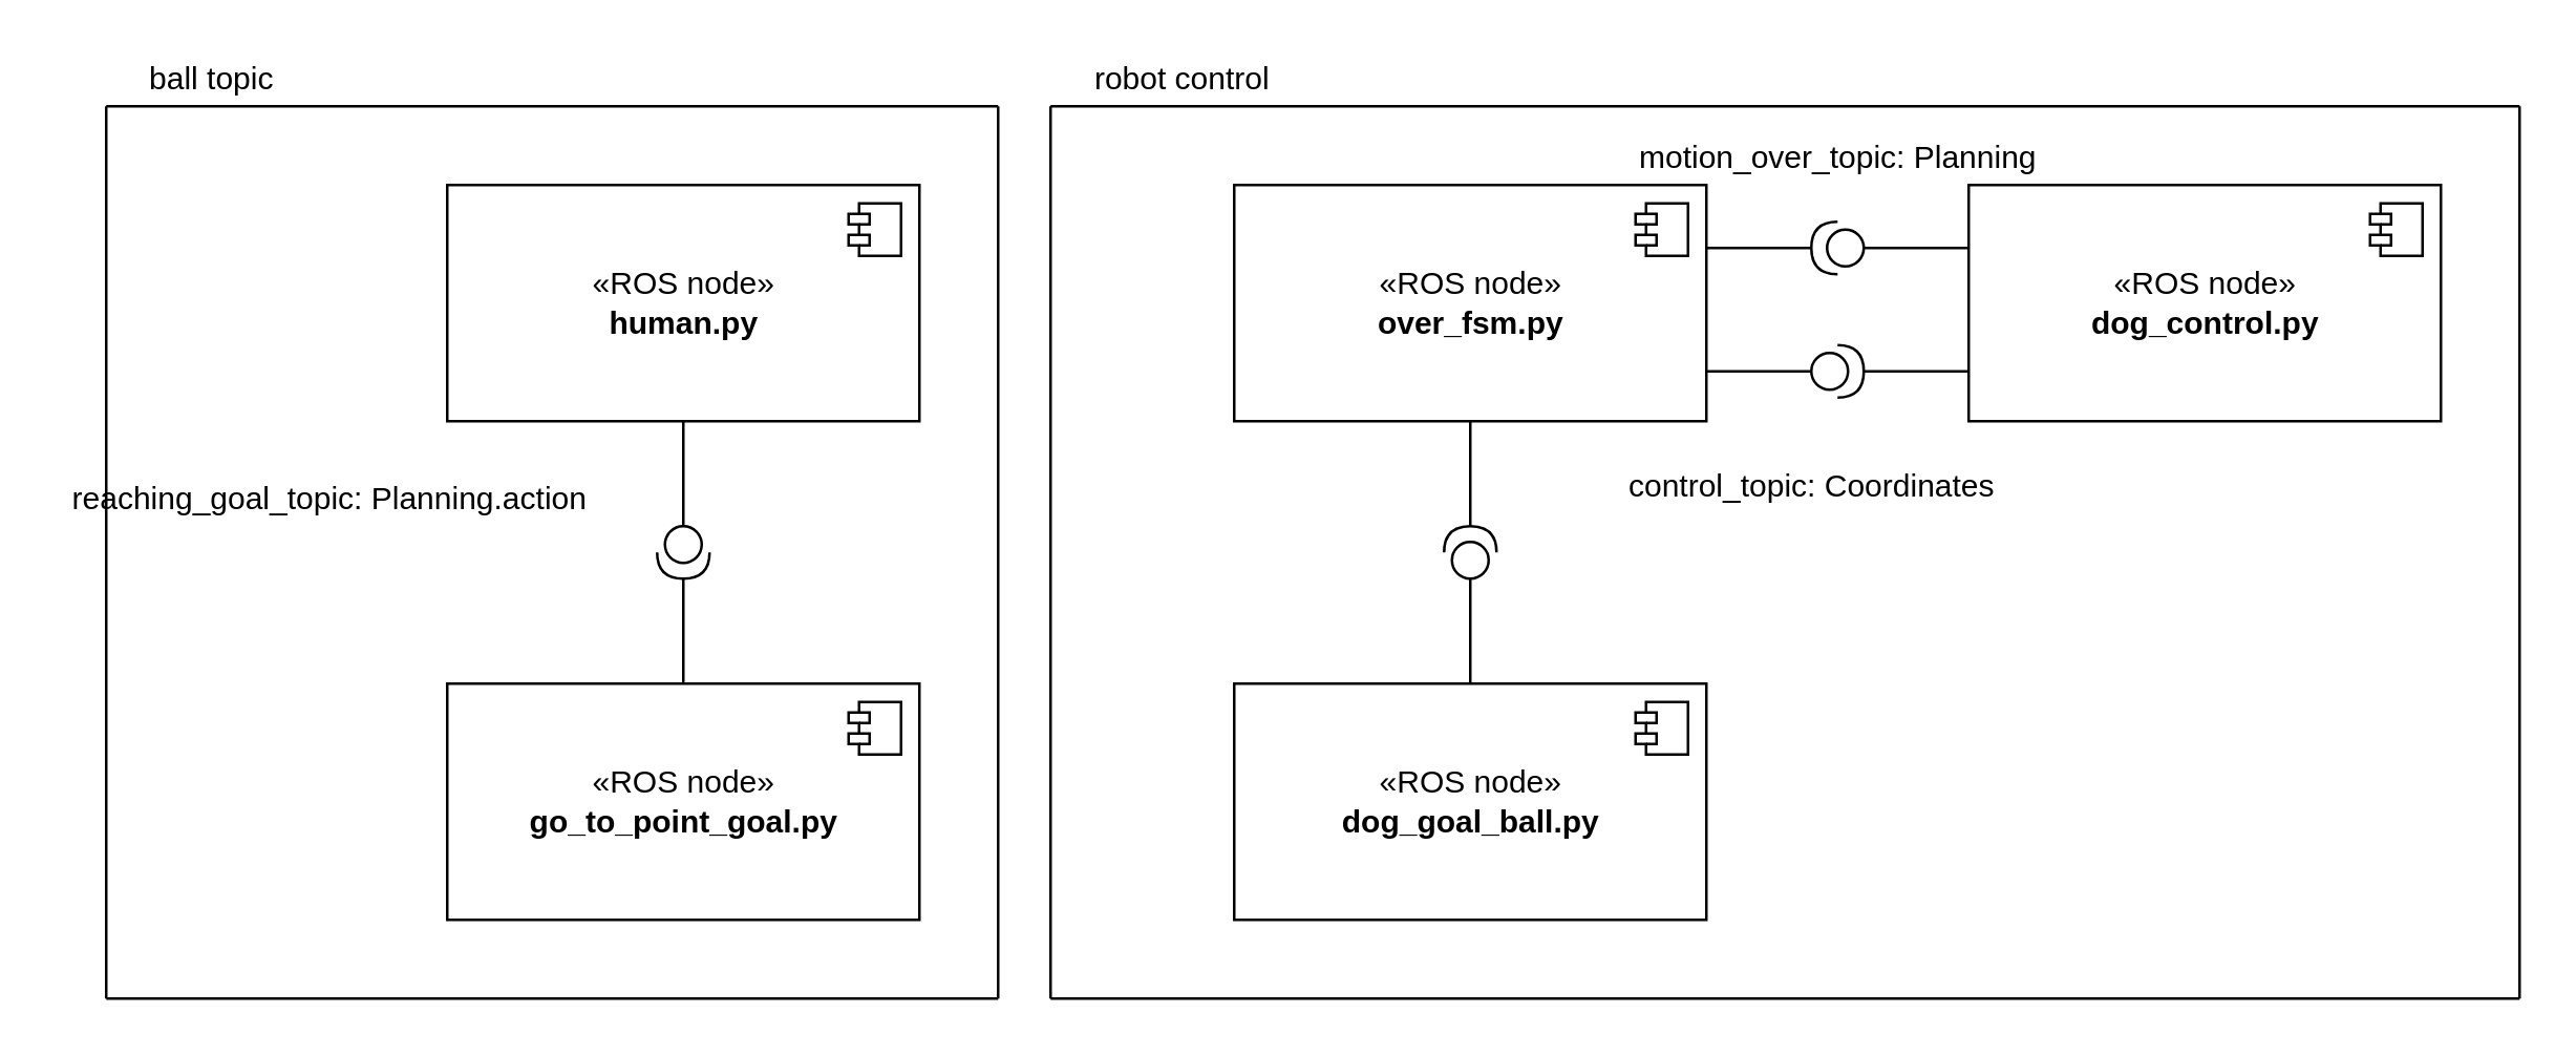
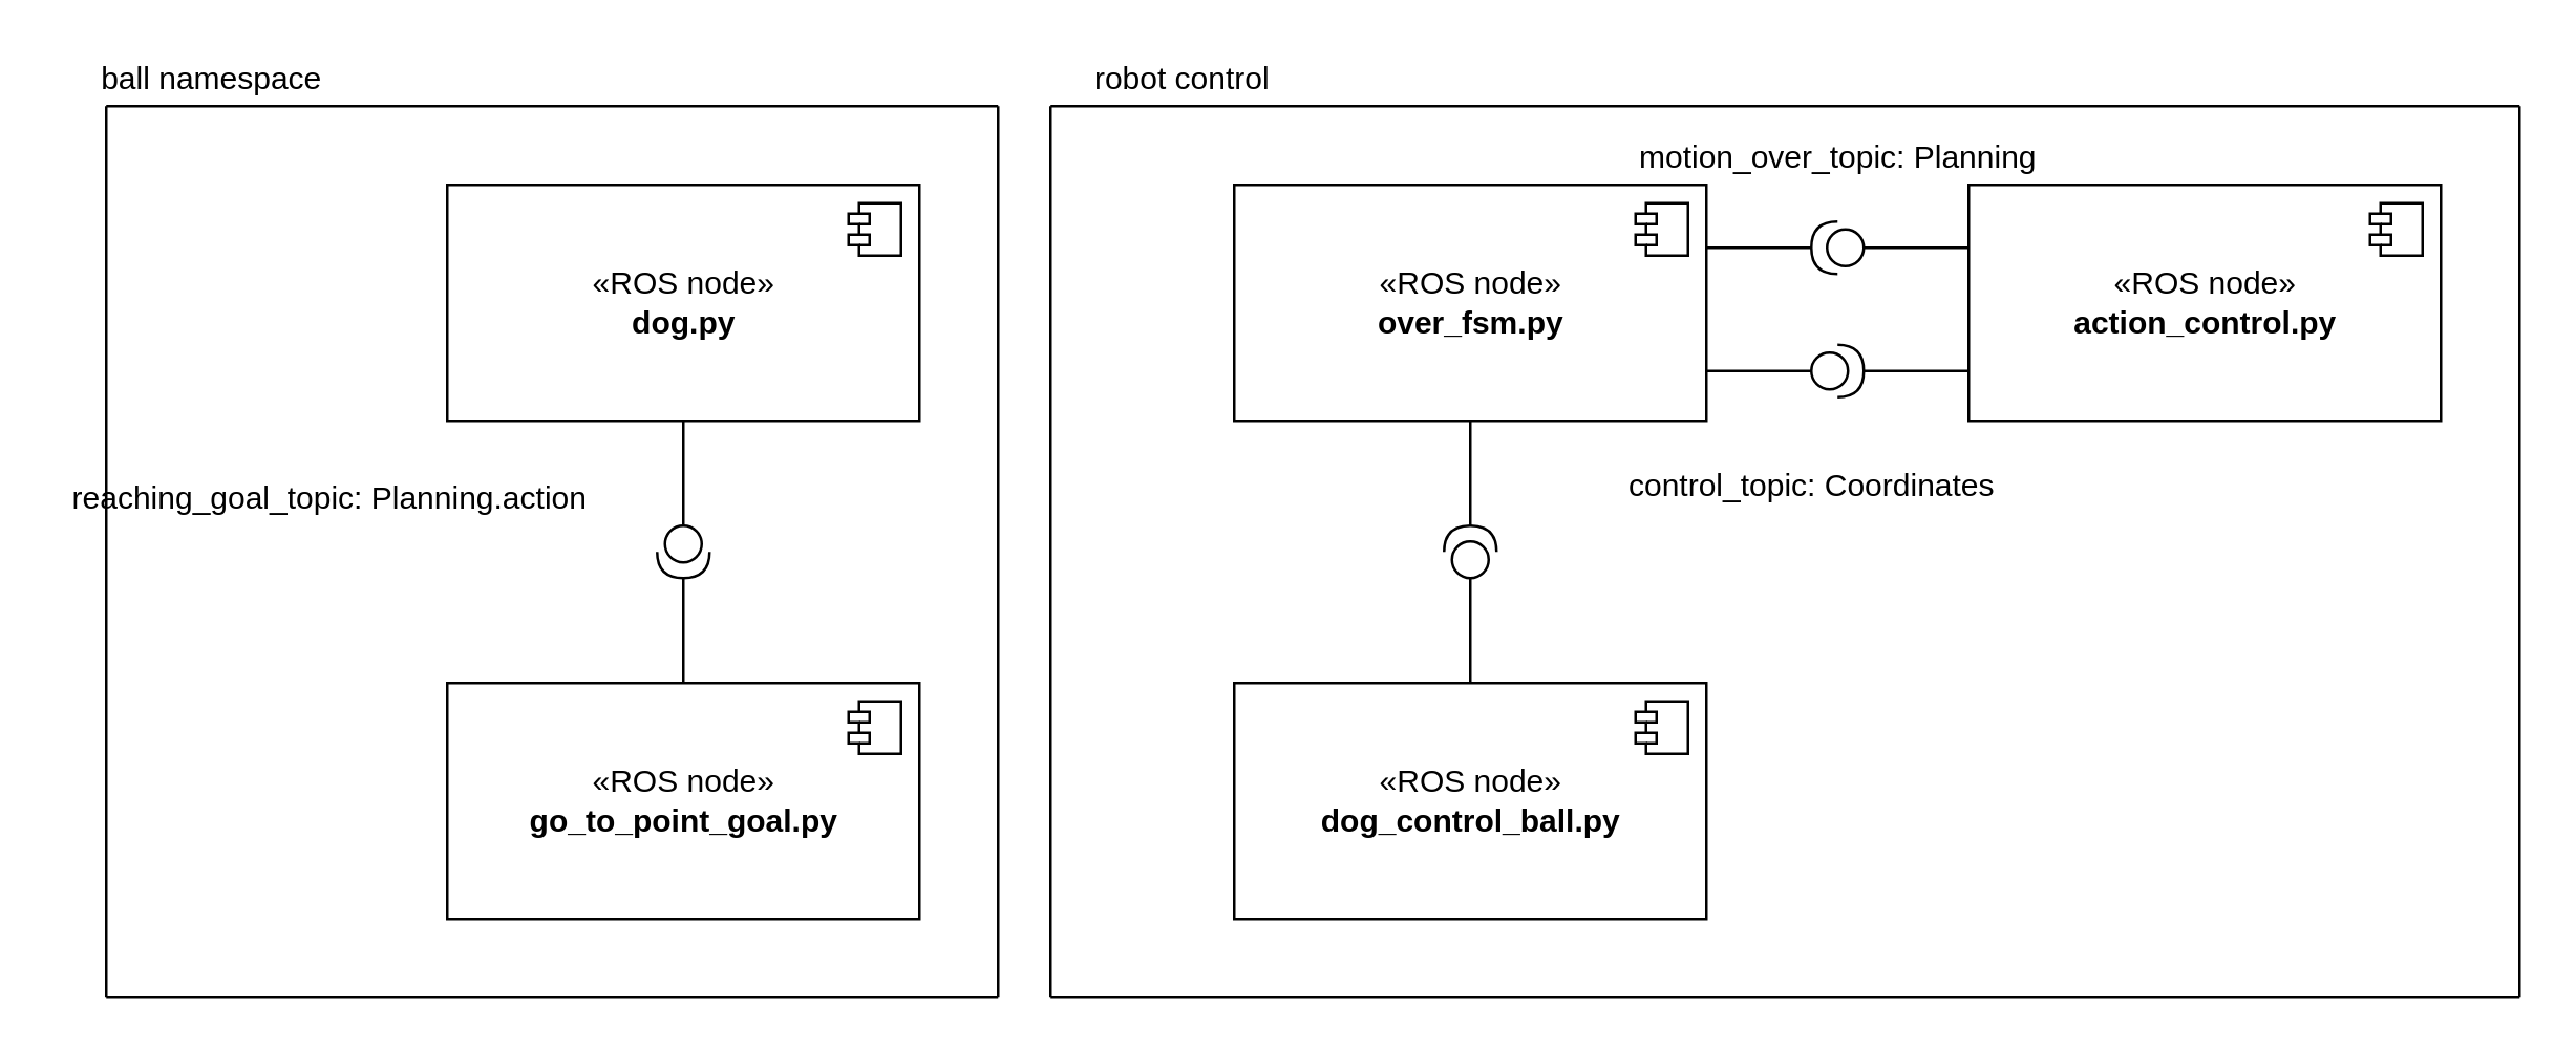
- <mxCell id="35" value="ball topic" style="text;html=1;align=center;verticalAlign=middle;resizable=0;points=[];autosize=1;" parent="1" vertex="1"><mxGeometry x="30" y="20" width="100" height="20" as="geometry" /></mxCell>
+ <mxCell id="35" value="ball namespace" style="text;html=1;align=center;verticalAlign=middle;resizable=0;points=[];autosize=1;" parent="1" vertex="1"><mxGeometry x="30" y="20" width="100" height="20" as="geometry" /></mxCell>
- <mxCell id="2" value="«ROS node»&lt;br&gt;&lt;b&gt;human.py&lt;/b&gt;" style="html=1;dropTarget=0;" parent="1" vertex="1"><mxGeometry x="170" y="70" width="180" height="90" as="geometry" /></mxCell>
+ <mxCell id="2" value="«ROS node»&lt;br&gt;&lt;b&gt;dog.py&lt;/b&gt;" style="html=1;dropTarget=0;" parent="1" vertex="1"><mxGeometry x="170" y="70" width="180" height="90" as="geometry" /></mxCell>
- <mxCell id="6" value="«ROS node»&lt;br&gt;&lt;b&gt;dog_control.py&lt;/b&gt;" style="html=1;dropTarget=0;" parent="1" vertex="1"><mxGeometry x="750" y="70" width="180" height="90" as="geometry" /></mxCell>
+ <mxCell id="6" value="«ROS node»&lt;br&gt;&lt;b&gt;action_control.py&lt;/b&gt;" style="html=1;dropTarget=0;" parent="1" vertex="1"><mxGeometry x="750" y="70" width="180" height="90" as="geometry" /></mxCell>
- <mxCell id="15" value="«ROS node»&lt;br&gt;&lt;b&gt;dog_goal_ball.py&lt;/b&gt;" style="html=1;dropTarget=0;" parent="1" vertex="1"><mxGeometry x="470" y="260" width="180" height="90" as="geometry" /></mxCell>
+ <mxCell id="15" value="«ROS node»&lt;br&gt;&lt;b&gt;dog_control_ball.py&lt;/b&gt;" style="html=1;dropTarget=0;" parent="1" vertex="1"><mxGeometry x="470" y="260" width="180" height="90" as="geometry" /></mxCell>
